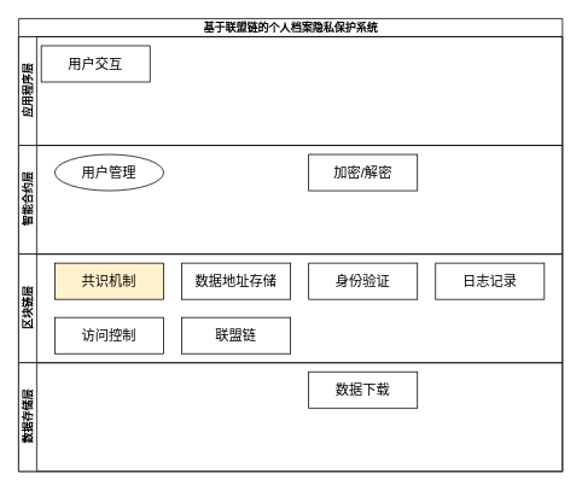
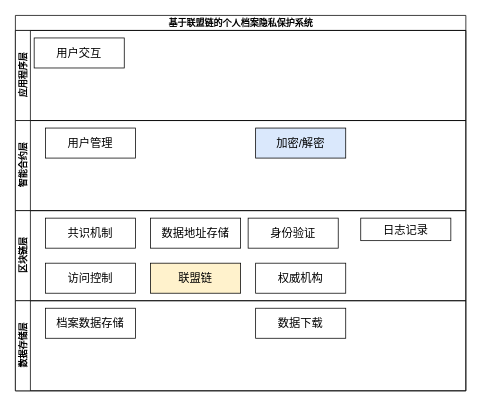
- <mxCell id="6" value="&lt;font style=&quot;font-size: 15px;&quot;&gt;用户管理&lt;/font&gt;" style="ellipse;whiteSpace=wrap;html=1;" vertex="1" parent="5"><mxGeometry x="40" y="10" width="120" height="40" as="geometry" /></mxCell>
+ <mxCell id="6" value="&lt;font style=&quot;font-size: 15px;&quot;&gt;用户管理&lt;/font&gt;" style="whiteSpace=wrap;html=1;" vertex="1" parent="5"><mxGeometry x="40" y="10" width="120" height="40" as="geometry" /></mxCell>
- <mxCell id="7" value="&lt;font style=&quot;font-size: 15px;&quot;&gt;加密/解密&lt;/font&gt;" style="whiteSpace=wrap;html=1;" vertex="1" parent="5"><mxGeometry x="320" y="10" width="120" height="40" as="geometry" /></mxCell>
+ <mxCell id="7" value="&lt;font style=&quot;font-size: 15px;&quot;&gt;加密/解密&lt;/font&gt;" style="whiteSpace=wrap;html=1;fillColor=#dae8fc;" vertex="1" parent="5"><mxGeometry x="320" y="10" width="120" height="40" as="geometry" /></mxCell>
- <mxCell id="9" value="&lt;font style=&quot;font-size: 15px;&quot;&gt;共识机制&lt;/font&gt;" style="whiteSpace=wrap;html=1;fillColor=#fff2cc;" vertex="1" parent="8"><mxGeometry x="40" y="10" width="120" height="40" as="geometry" /></mxCell>
+ <mxCell id="9" value="&lt;font style=&quot;font-size: 15px;&quot;&gt;共识机制&lt;/font&gt;" style="whiteSpace=wrap;html=1;" vertex="1" parent="8"><mxGeometry x="40" y="10" width="120" height="40" as="geometry" /></mxCell>
- <mxCell id="11" value="&lt;font style=&quot;font-size: 15px;&quot;&gt;身份验证&lt;/font&gt;" style="whiteSpace=wrap;html=1;" vertex="1" parent="8"><mxGeometry x="320" y="10" width="120" height="40" as="geometry" /></mxCell>
+ <mxCell id="11" value="&lt;font style=&quot;font-size: 15px;&quot;&gt;身份验证&lt;/font&gt;" style="whiteSpace=wrap;html=1;" vertex="1" parent="8"><mxGeometry x="310" y="10" width="120" height="40" as="geometry" /></mxCell>
- <mxCell id="15" value="&lt;font style=&quot;font-size: 15px;&quot;&gt;日志记录&lt;/font&gt;" style="whiteSpace=wrap;html=1;" vertex="1" parent="8"><mxGeometry x="460" y="10" width="120" height="40" as="geometry" /></mxCell>
+ <mxCell id="15" value="&lt;font style=&quot;font-size: 15px;&quot;&gt;日志记录&lt;/font&gt;" style="whiteSpace=wrap;html=1;" vertex="1" parent="8"><mxGeometry x="460" y="10" width="120" height="30" as="geometry" /></mxCell>
- <mxCell id="13" value="&lt;font style=&quot;font-size: 15px;&quot;&gt;联盟链&lt;/font&gt;" style="whiteSpace=wrap;html=1;" vertex="1" parent="8"><mxGeometry x="180" y="70" width="120" height="40" as="geometry" /></mxCell>
+ <mxCell id="13" value="&lt;font style=&quot;font-size: 15px;&quot;&gt;联盟链&lt;/font&gt;" style="whiteSpace=wrap;html=1;fillColor=#fff2cc;" vertex="1" parent="8"><mxGeometry x="180" y="70" width="120" height="40" as="geometry" /></mxCell>
+ <mxCell id="14" value="&lt;span style=&quot;font-size: 15px;&quot;&gt;权威机构&lt;/span&gt;" style="whiteSpace=wrap;html=1;" vertex="1" parent="8"><mxGeometry x="320" y="70" width="120" height="40" as="geometry" /></mxCell>
+ <mxCell id="17" value="&lt;font style=&quot;font-size: 15px;&quot;&gt;档案数据存储&lt;/font&gt;" style="whiteSpace=wrap;html=1;" vertex="1" parent="16"><mxGeometry x="40" y="10" width="120" height="40" as="geometry" /></mxCell>
